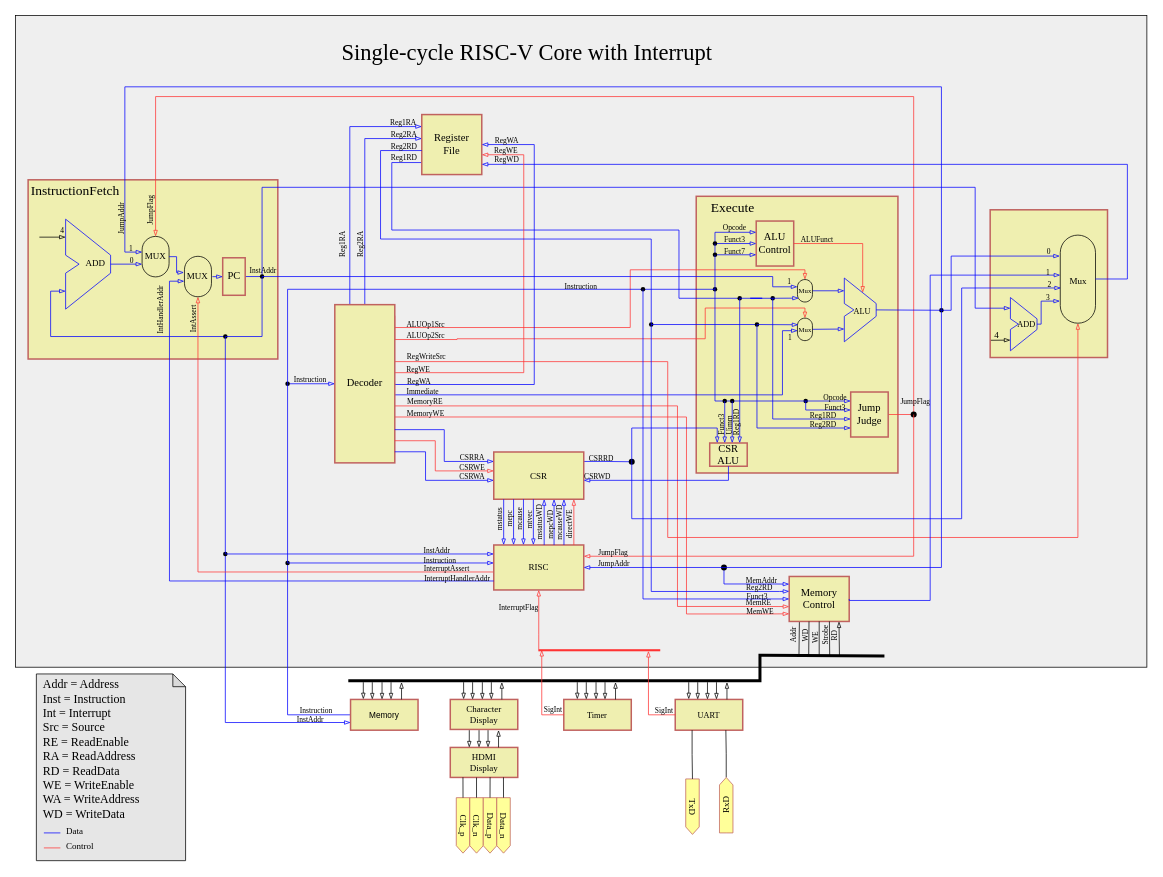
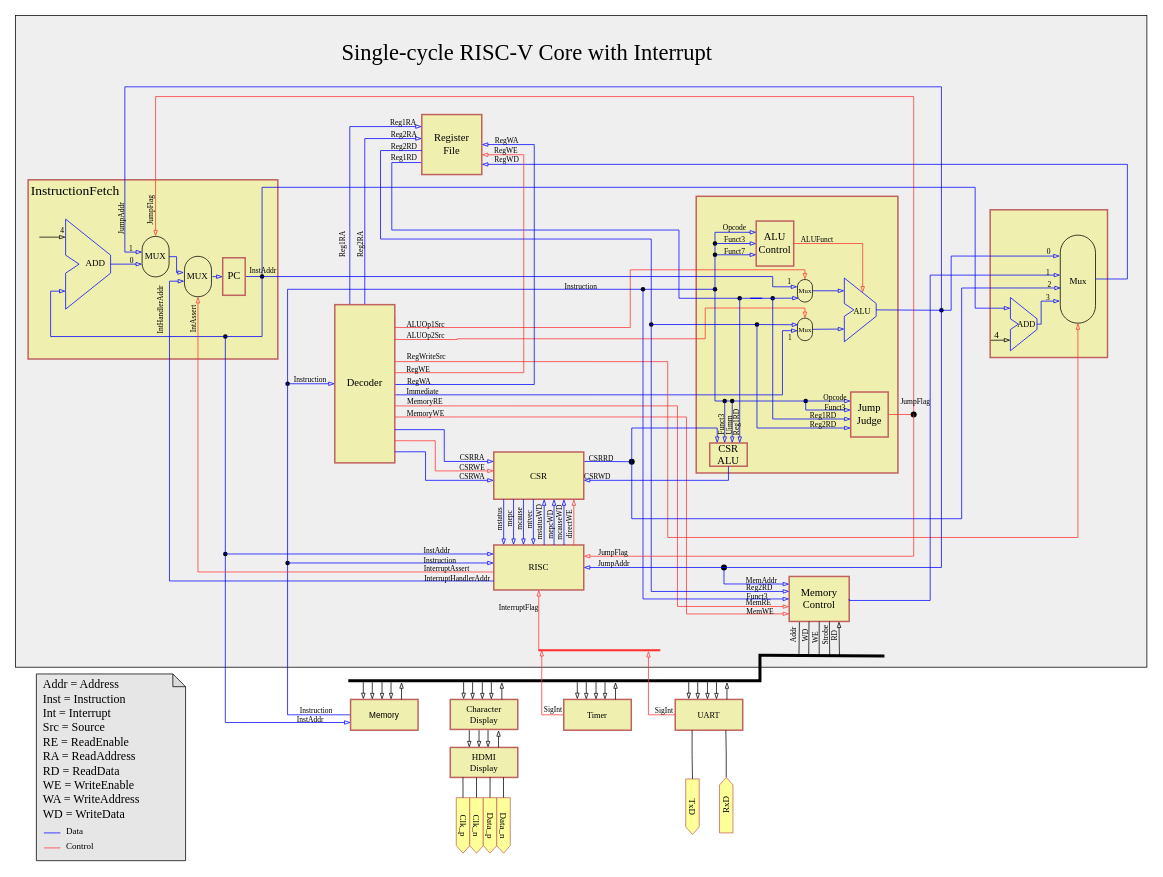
- <mxCell id="179" value="&lt;font face=&quot;Times New Roman&quot;&gt;Execute&lt;/font&gt;" style="text;html=1;align=left;verticalAlign=middle;whiteSpace=wrap;rounded=0;fontFamily=Helvetica;fontSize=18;fontColor=default;" parent="1" vertex="1"><mxGeometry x="946" y="261" width="140" height="30" as="geometry" /></mxCell>
